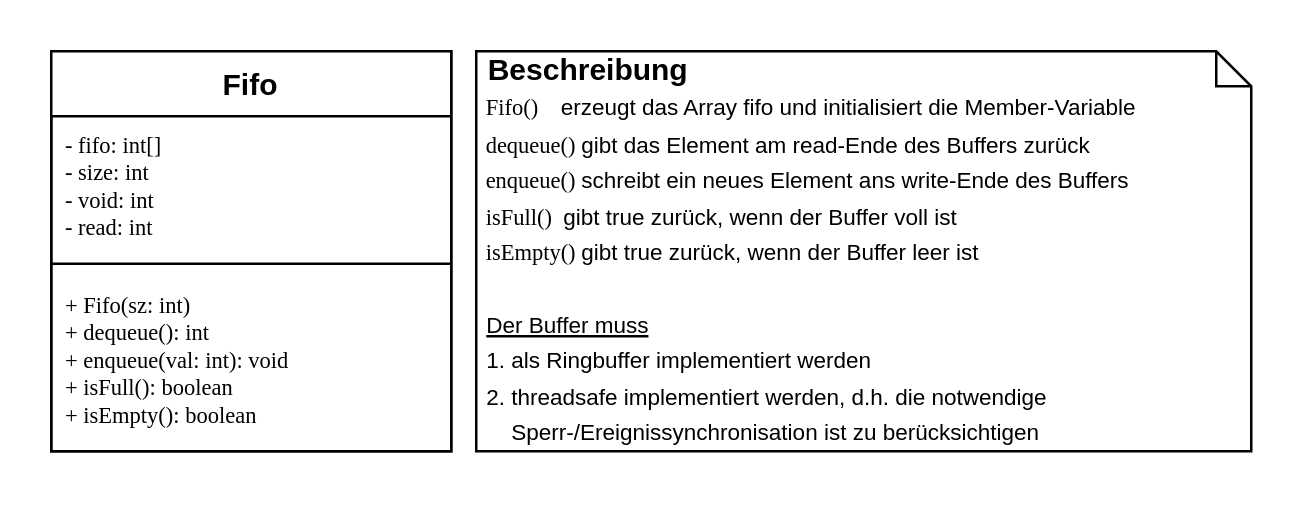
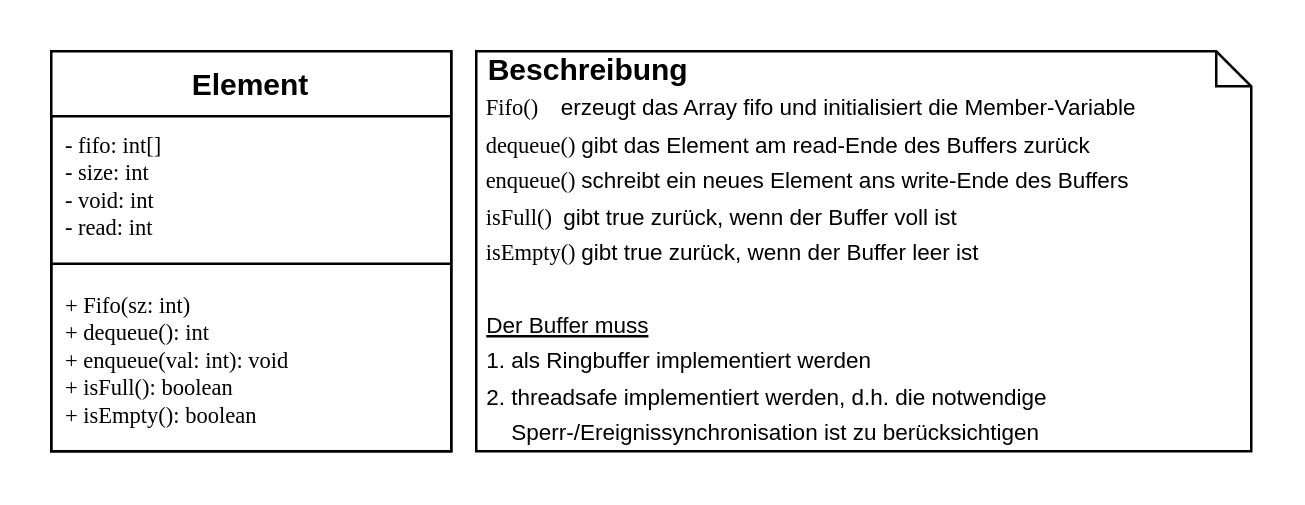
- <mxCell id="3" value="Fifo" style="swimlane;fontStyle=1;align=center;verticalAlign=top;childLayout=stackLayout;horizontal=1;startSize=26;horizontalStack=0;resizeParent=1;resizeParentMax=0;resizeLast=0;collapsible=1;marginBottom=0;" vertex="1" parent="1"><mxGeometry x="20" y="20" width="160" height="160" as="geometry" /></mxCell>
+ <mxCell id="3" value="Element" style="swimlane;fontStyle=1;align=center;verticalAlign=top;childLayout=stackLayout;horizontal=1;startSize=26;horizontalStack=0;resizeParent=1;resizeParentMax=0;resizeLast=0;collapsible=1;marginBottom=0;" vertex="1" parent="1"><mxGeometry x="20" y="20" width="160" height="160" as="geometry" /></mxCell>
